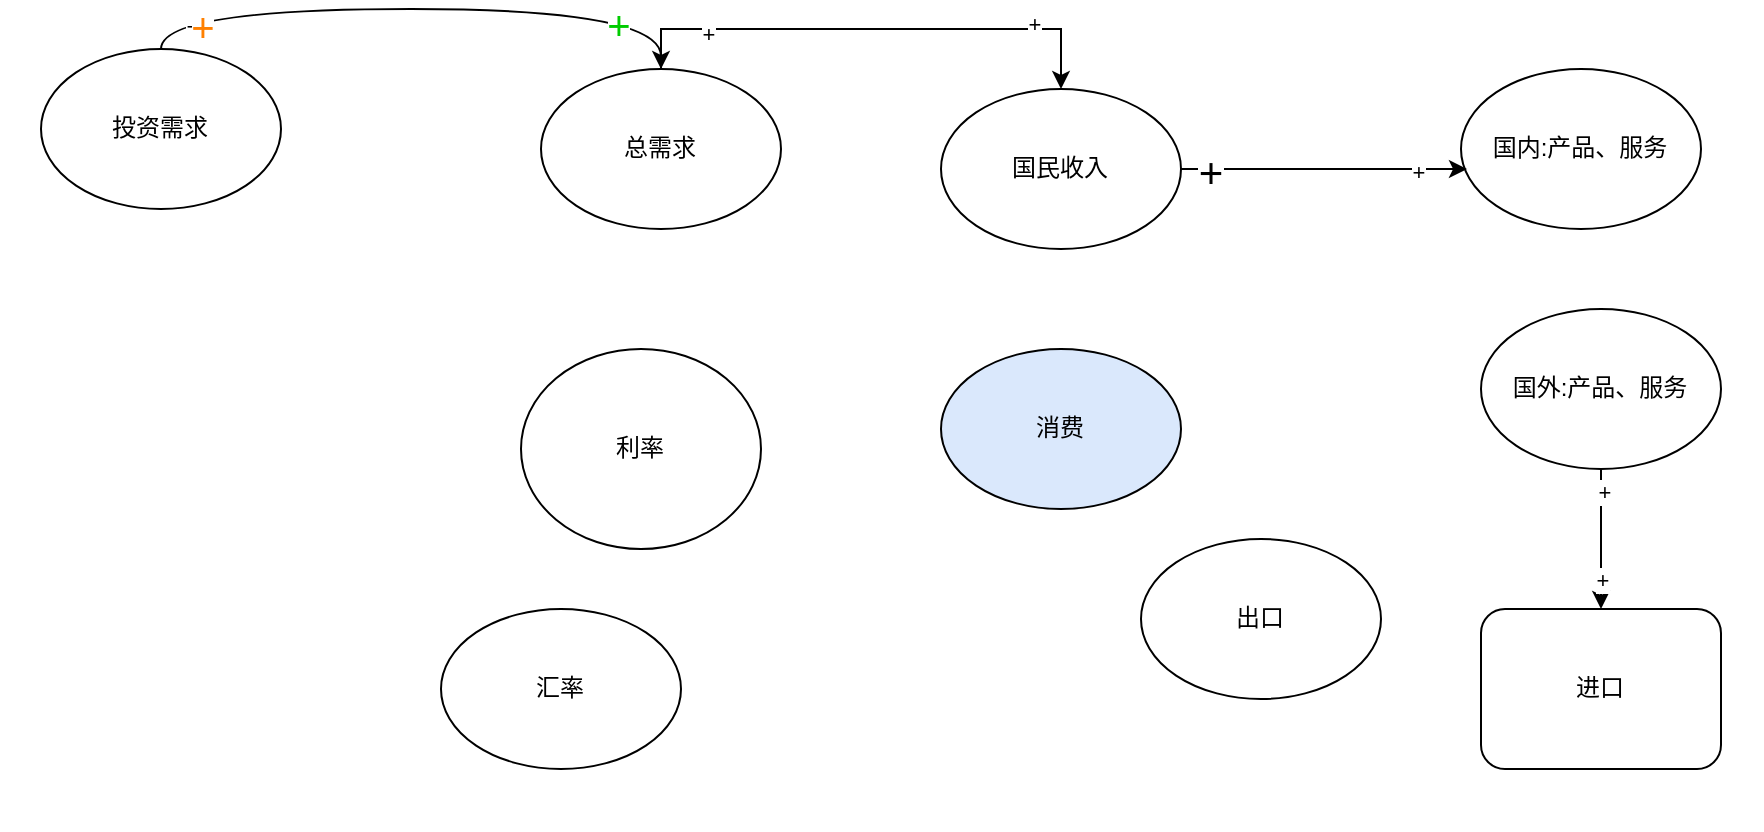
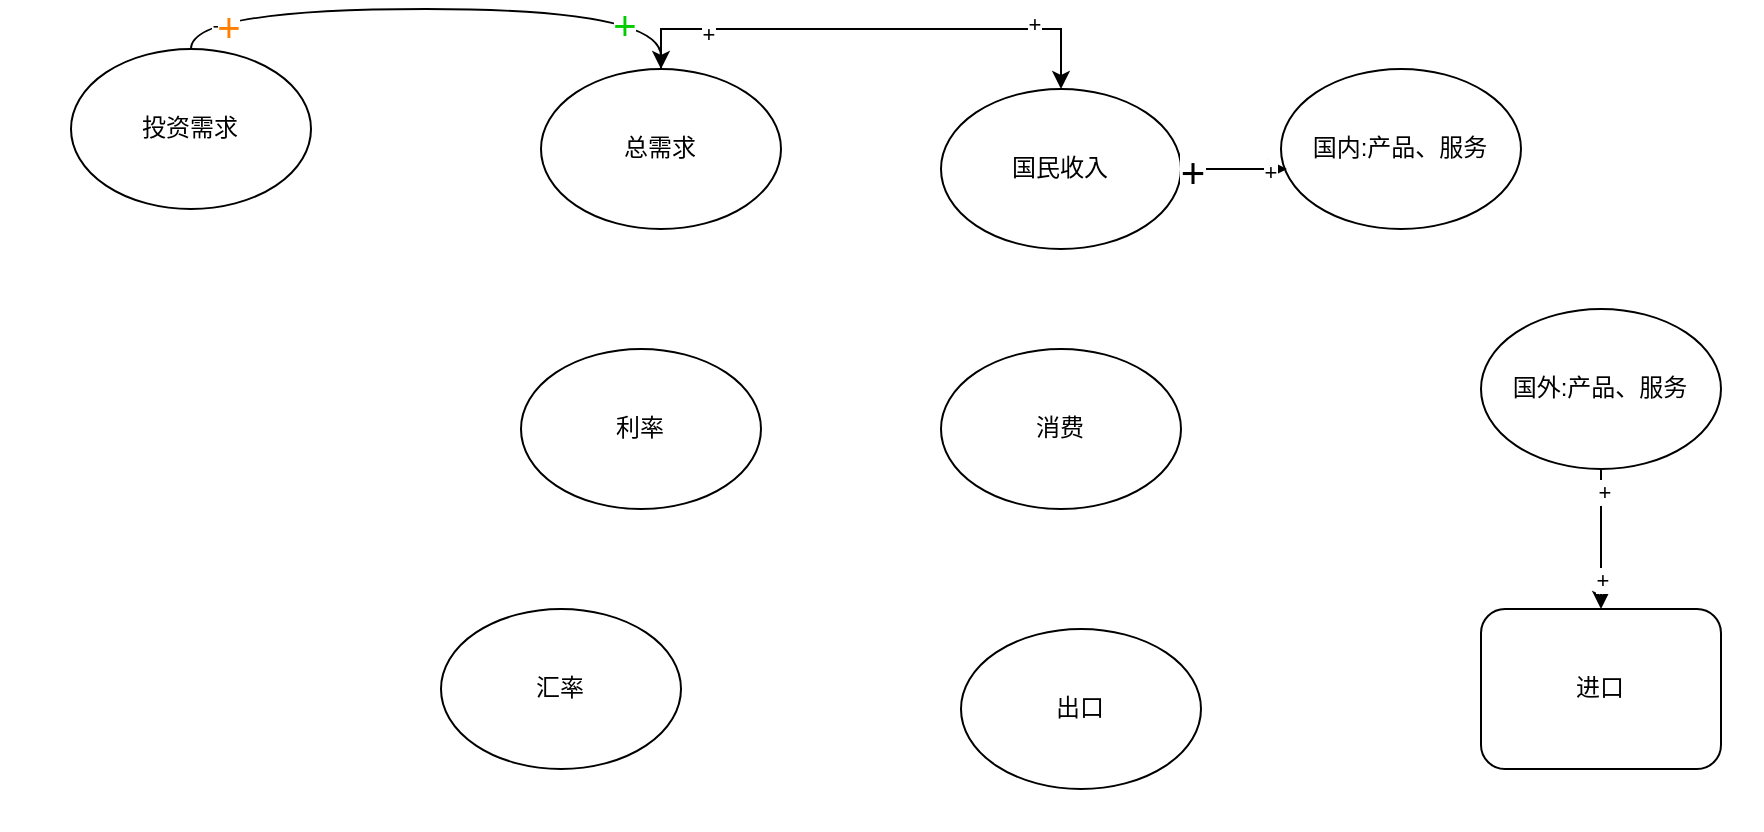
- <mxCell id="6" value="投资需求" style="ellipse;whiteSpace=wrap;html=1;" vertex="1" parent="1"><mxGeometry x="20" y="20" width="120" height="80" as="geometry" /></mxCell>
+ <mxCell id="6" value="投资需求" style="ellipse;whiteSpace=wrap;html=1;" vertex="1" parent="1"><mxGeometry x="35" y="20" width="120" height="80" as="geometry" /></mxCell>
- <mxCell id="14" value="国内:产品、服务" style="ellipse;whiteSpace=wrap;html=1;" vertex="1" parent="1"><mxGeometry x="730" y="30" width="120" height="80" as="geometry" /></mxCell>
+ <mxCell id="14" value="国内:产品、服务" style="ellipse;whiteSpace=wrap;html=1;" vertex="1" parent="1"><mxGeometry x="640" y="30" width="120" height="80" as="geometry" /></mxCell>
- <mxCell id="13" value="消费" style="ellipse;whiteSpace=wrap;html=1;fillColor=#dae8fc;" vertex="1" parent="1"><mxGeometry x="470" y="170" width="120" height="80" as="geometry" /></mxCell>
+ <mxCell id="13" value="消费" style="ellipse;whiteSpace=wrap;html=1;" vertex="1" parent="1"><mxGeometry x="470" y="170" width="120" height="80" as="geometry" /></mxCell>
- <mxCell id="11" value="利率" style="ellipse;whiteSpace=wrap;html=1;" vertex="1" parent="1"><mxGeometry x="260" y="170" width="120" height="100" as="geometry" /></mxCell>
+ <mxCell id="11" value="利率" style="ellipse;whiteSpace=wrap;html=1;" vertex="1" parent="1"><mxGeometry x="260" y="170" width="120" height="80" as="geometry" /></mxCell>
- <mxCell id="20" value="出口" style="ellipse;whiteSpace=wrap;html=1;" vertex="1" parent="1"><mxGeometry x="570" y="265" width="120" height="80" as="geometry" /></mxCell>
+ <mxCell id="20" value="出口" style="ellipse;whiteSpace=wrap;html=1;" vertex="1" parent="1"><mxGeometry x="480" y="310" width="120" height="80" as="geometry" /></mxCell>
